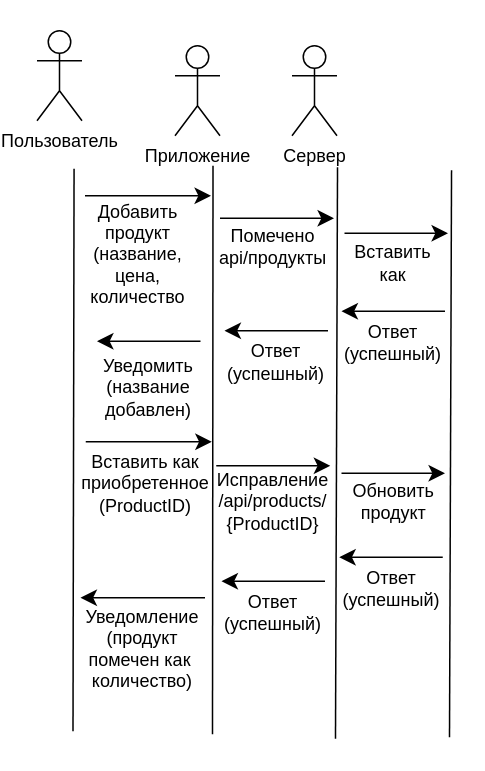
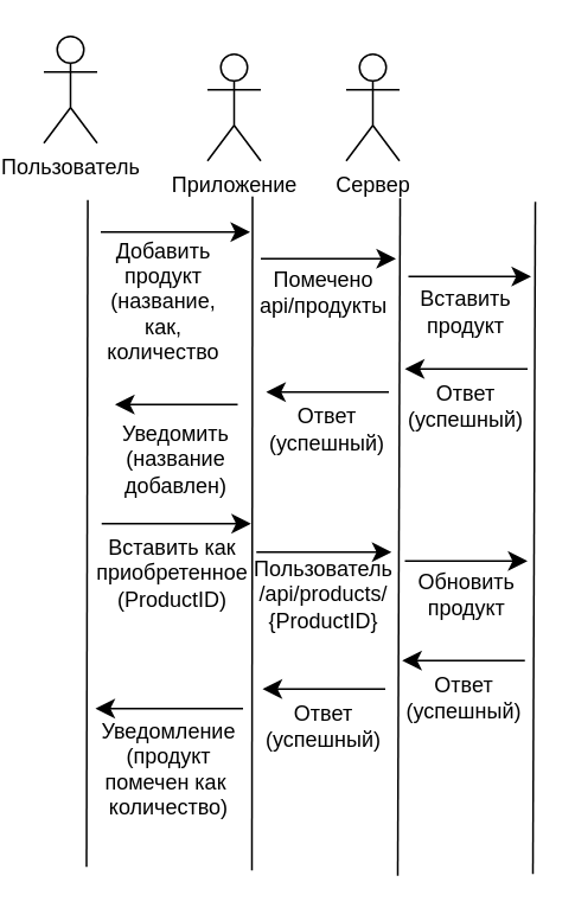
- <mxCell id="10" value="Добавить продукт (название, цена, количество" style="text;html=1;align=center;verticalAlign=middle;whiteSpace=wrap;rounded=0;" vertex="1" parent="1"><mxGeometry x="53" y="131" width="69" height="76" as="geometry" /></mxCell>
+ <mxCell id="10" value="Добавить продукт (название, как, количество" style="text;html=1;align=center;verticalAlign=middle;whiteSpace=wrap;rounded=0;" vertex="1" parent="1"><mxGeometry x="53" y="131" width="69" height="76" as="geometry" /></mxCell>
- <mxCell id="14" value="Вставить как" style="text;html=1;align=center;verticalAlign=middle;whiteSpace=wrap;rounded=0;" vertex="1" parent="1"><mxGeometry x="223" y="161" width="69" height="28" as="geometry" /></mxCell>
+ <mxCell id="14" value="Вставить продукт" style="text;html=1;align=center;verticalAlign=middle;whiteSpace=wrap;rounded=0;" vertex="1" parent="1"><mxGeometry x="223" y="161" width="69" height="28" as="geometry" /></mxCell>
- <mxCell id="24" value="Исправление&lt;div&gt;/api/products/&lt;/div&gt;&lt;div&gt;{ProductID}&lt;/div&gt;" style="text;html=1;align=center;verticalAlign=middle;whiteSpace=wrap;rounded=0;" vertex="1" parent="1"><mxGeometry x="137.5" y="311" width="79" height="46" as="geometry" /></mxCell>
+ <mxCell id="24" value="Пользователь&lt;div&gt;/api/products/&lt;/div&gt;&lt;div&gt;{ProductID}&lt;/div&gt;" style="text;html=1;align=center;verticalAlign=middle;whiteSpace=wrap;rounded=0;" vertex="1" parent="1"><mxGeometry x="137.5" y="311" width="79" height="46" as="geometry" /></mxCell>
